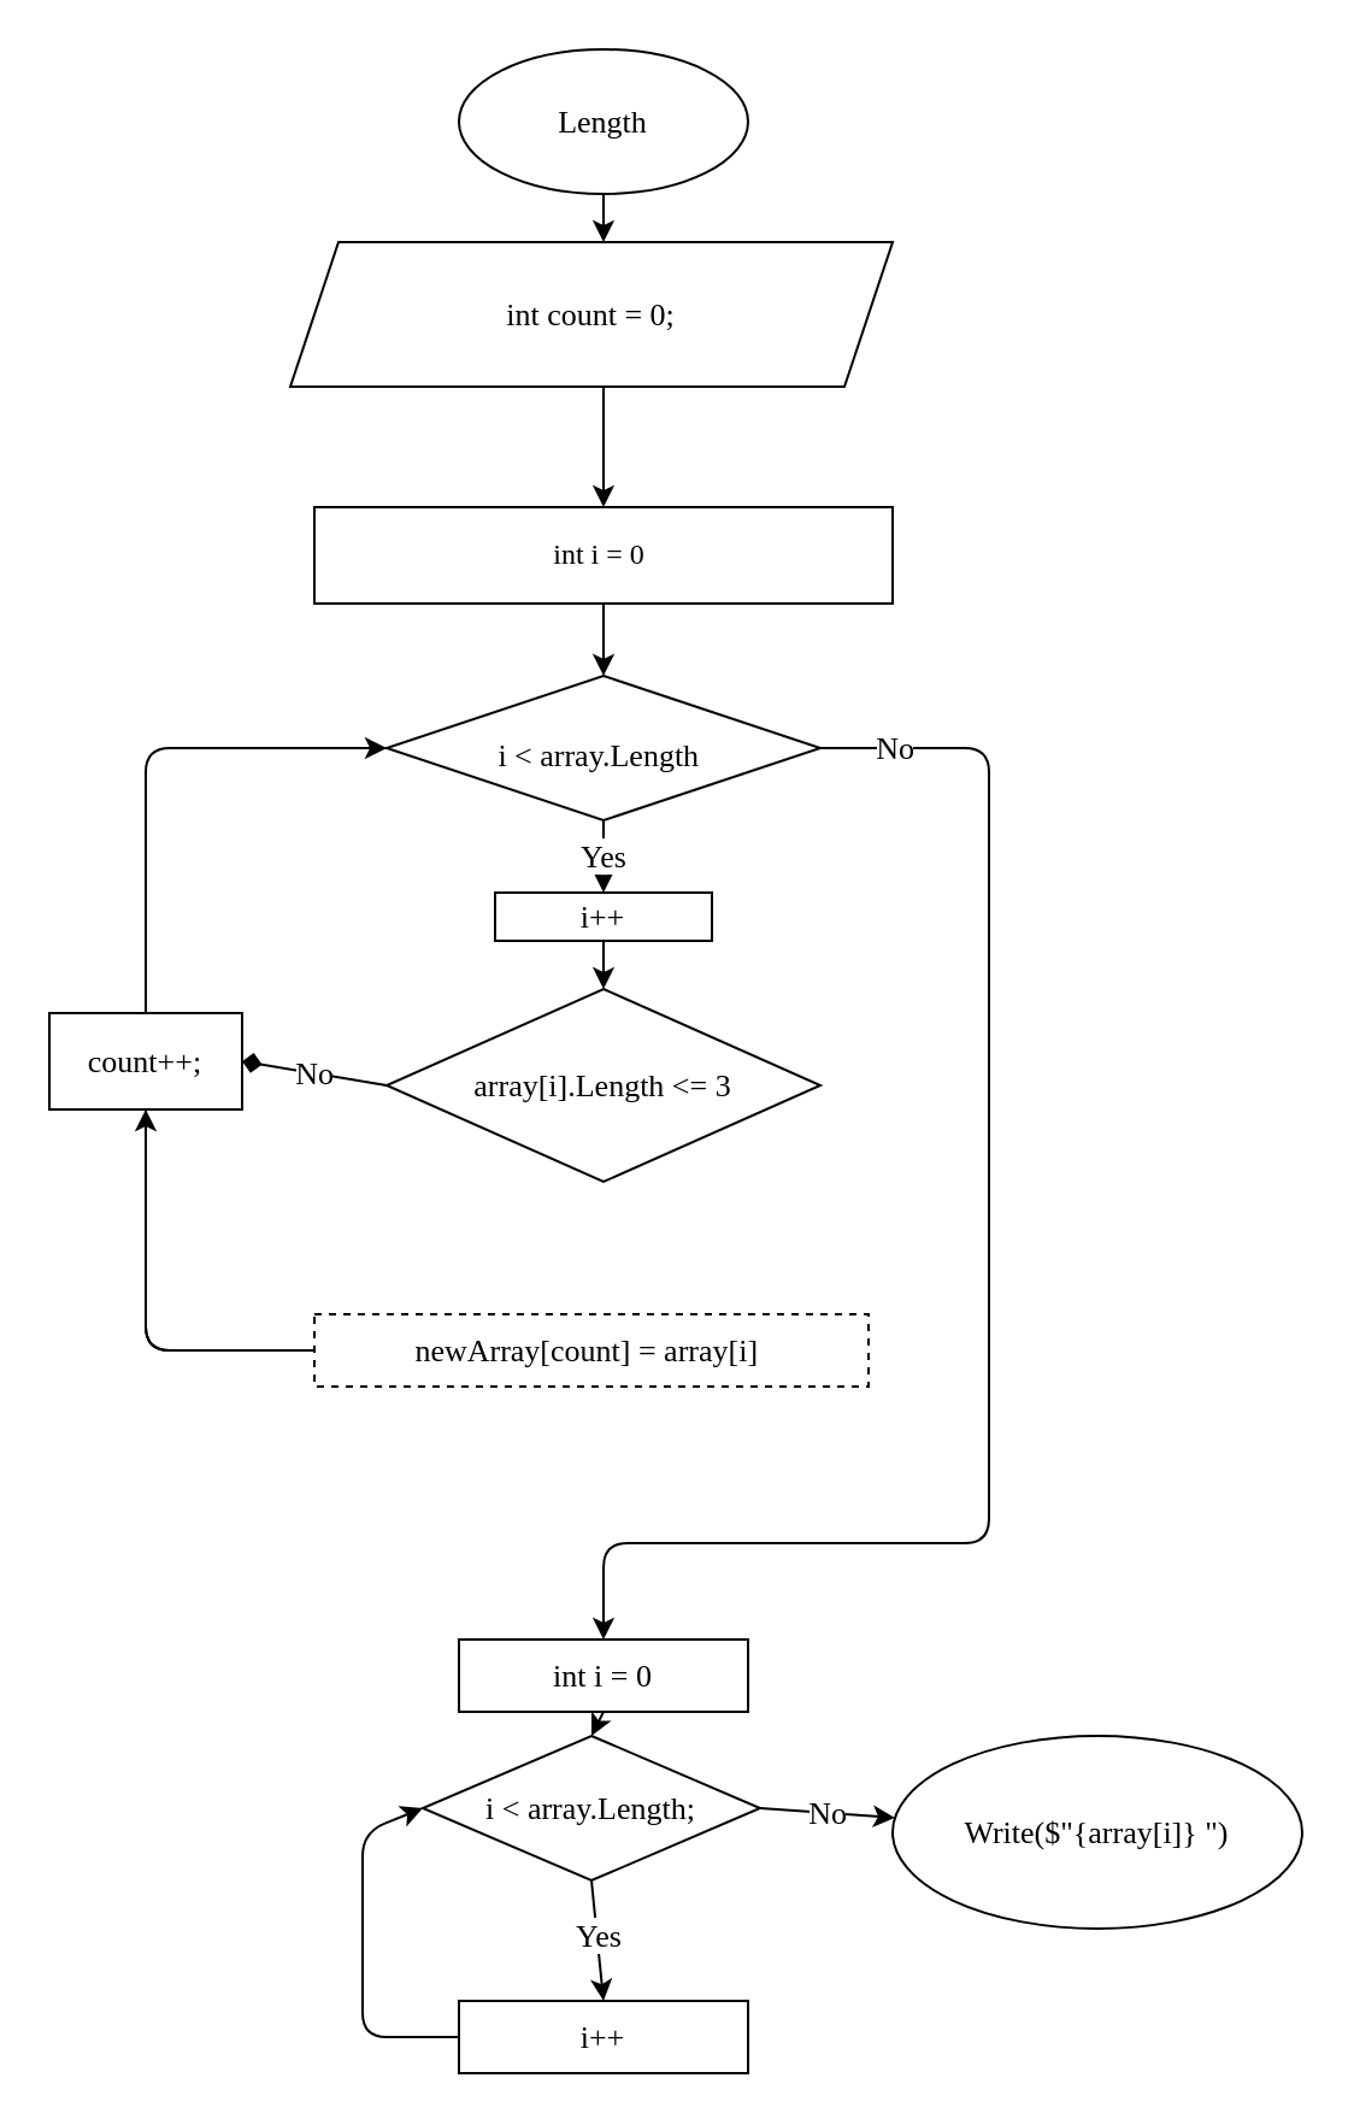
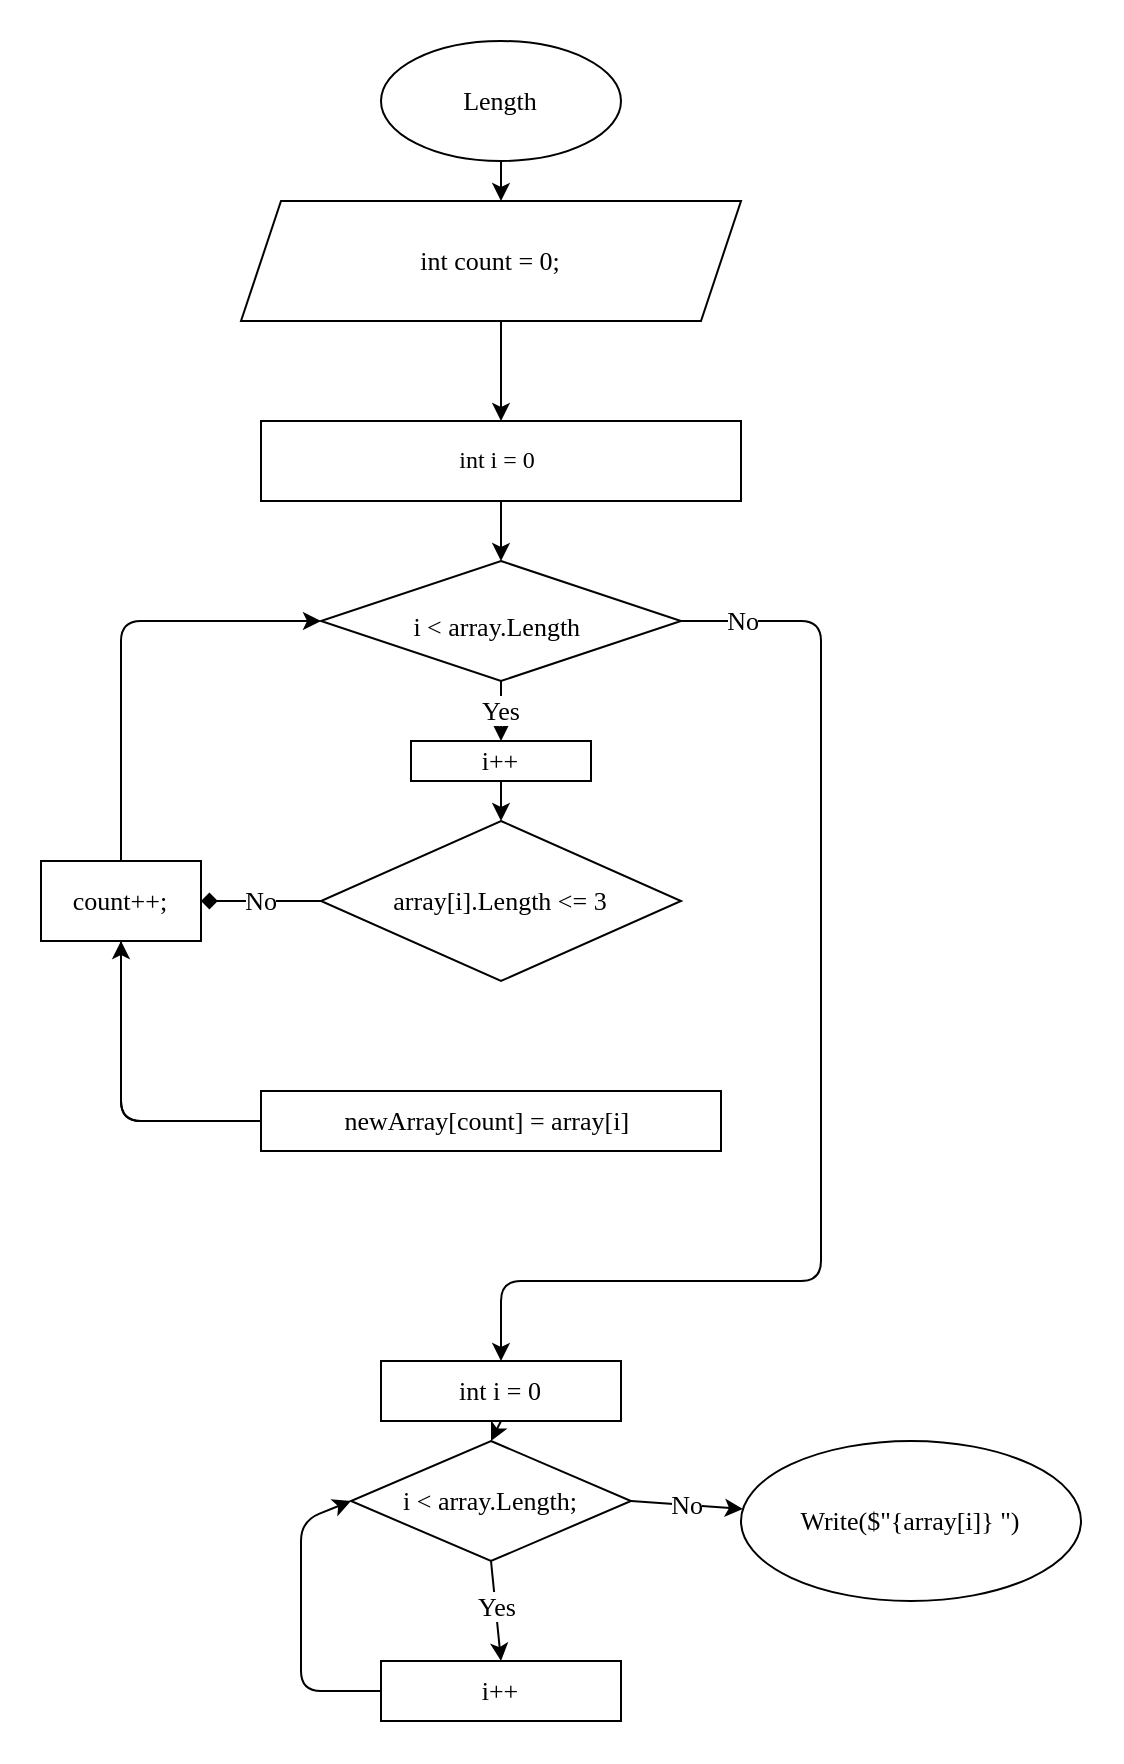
- <mxCell id="14" value="&lt;p&gt;&lt;font style=&quot;font-size: 13px&quot; face=&quot;Times New Roman&quot;&gt;count++;&lt;/font&gt;&lt;/p&gt;" style="rounded=0;whiteSpace=wrap;html=1;" parent="1" vertex="1"><mxGeometry x="20" y="420" width="80" height="40" as="geometry" /></mxCell>
+ <mxCell id="14" value="&lt;p&gt;&lt;font style=&quot;font-size: 13px&quot; face=&quot;Times New Roman&quot;&gt;count++;&lt;/font&gt;&lt;/p&gt;" style="rounded=0;whiteSpace=wrap;html=1;" parent="1" vertex="1"><mxGeometry x="20" y="430" width="80" height="40" as="geometry" /></mxCell>
- <mxCell id="11" value="&lt;p class=&quot;p1&quot; style=&quot;margin: 0px ; font-stretch: normal ; font-size: 9px ; line-height: normal&quot;&gt;&lt;span class=&quot;s1&quot; style=&quot;font-size: 13px&quot;&gt;&lt;font style=&quot;font-size: 13px&quot; face=&quot;Times New Roman&quot;&gt;newArray[count] = array[i]&lt;span class=&quot;Apple-converted-space&quot;&gt;&amp;nbsp;&lt;/span&gt;&lt;/font&gt;&lt;/span&gt;&lt;/p&gt;" style="whiteSpace=wrap;html=1;dashed=1;" parent="1" vertex="1"><mxGeometry x="130" y="545" width="230" height="30" as="geometry" /></mxCell>
+ <mxCell id="11" value="&lt;p class=&quot;p1&quot; style=&quot;margin: 0px ; font-stretch: normal ; font-size: 9px ; line-height: normal&quot;&gt;&lt;span class=&quot;s1&quot; style=&quot;font-size: 13px&quot;&gt;&lt;font style=&quot;font-size: 13px&quot; face=&quot;Times New Roman&quot;&gt;newArray[count] = array[i]&lt;span class=&quot;Apple-converted-space&quot;&gt;&amp;nbsp;&lt;/span&gt;&lt;/font&gt;&lt;/span&gt;&lt;/p&gt;" style="whiteSpace=wrap;html=1;" parent="1" vertex="1"><mxGeometry x="130" y="545" width="230" height="30" as="geometry" /></mxCell>
